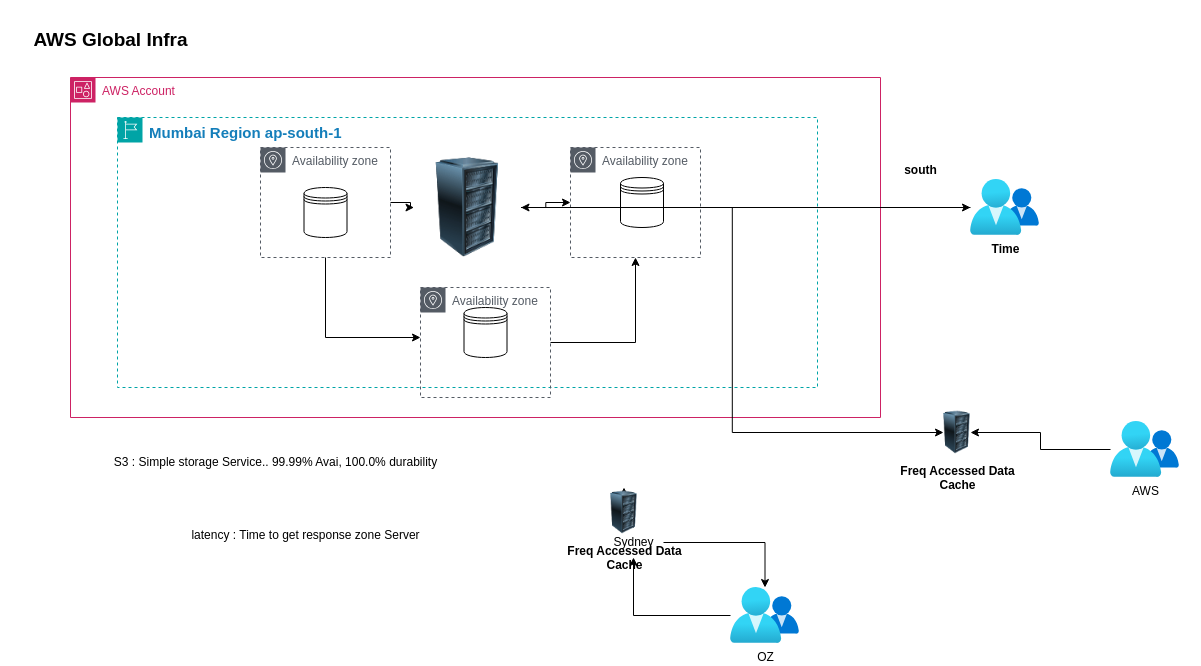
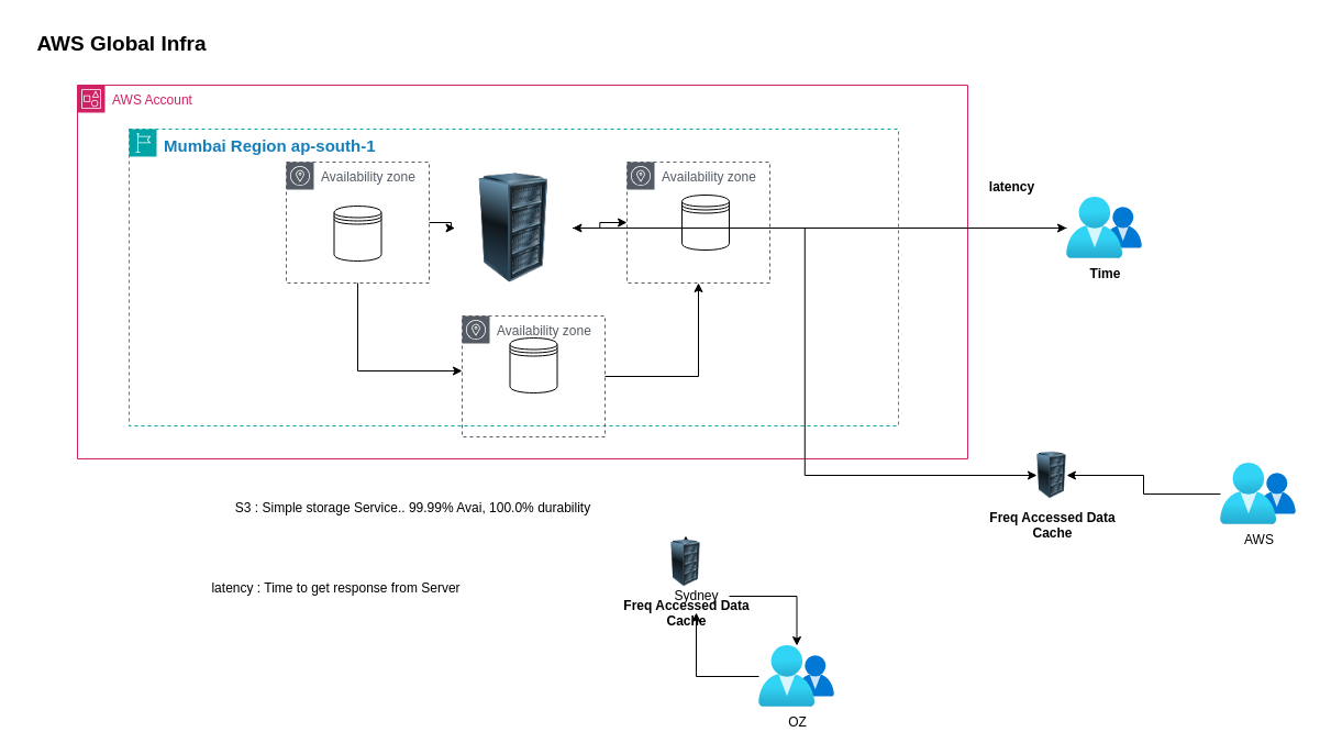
- <mxCell id="31" value="&lt;b&gt;south&lt;/b&gt;" style="text;html=1;align=center;verticalAlign=middle;resizable=0;points=[];autosize=1;strokeColor=none;fillColor=none;" vertex="1" parent="1"><mxGeometry x="890" y="155" width="60" height="30" as="geometry" /></mxCell>
+ <mxCell id="31" value="&lt;b&gt;latency&lt;/b&gt;" style="text;html=1;align=center;verticalAlign=middle;resizable=0;points=[];autosize=1;strokeColor=none;fillColor=none;" vertex="1" parent="1"><mxGeometry x="890" y="155" width="60" height="30" as="geometry" /></mxCell>
- <mxCell id="15" value="S3 : Simple storage Service.. 99.99% Avai, 100.0% durability" style="text;html=1;align=center;verticalAlign=middle;resizable=0;points=[];autosize=1;strokeColor=none;fillColor=none;" parent="1" vertex="1"><mxGeometry x="80" y="447" width="390" height="30" as="geometry" /></mxCell>
+ <mxCell id="15" value="S3 : Simple storage Service.. 99.99% Avai, 100.0% durability" style="text;html=1;align=center;verticalAlign=middle;resizable=0;points=[];autosize=1;strokeColor=none;fillColor=none;" parent="1" vertex="1"><mxGeometry x="180" y="447" width="390" height="30" as="geometry" /></mxCell>
- <mxCell id="23" value="latency : Time to get response zone Server" style="text;html=1;align=center;verticalAlign=middle;resizable=0;points=[];autosize=1;strokeColor=none;fillColor=none;" parent="1" vertex="1"><mxGeometry x="180" y="520" width="250" height="30" as="geometry" /></mxCell>
+ <mxCell id="23" value="latency : Time to get response from Server" style="text;html=1;align=center;verticalAlign=middle;resizable=0;points=[];autosize=1;strokeColor=none;fillColor=none;" parent="1" vertex="1"><mxGeometry x="180" y="520" width="250" height="30" as="geometry" /></mxCell>
- <mxCell id="22" value="OZ" style="image;aspect=fixed;html=1;points=[];align=center;fontSize=12;image=img/lib/azure2/management_governance/My_Customers.svg;" parent="1" vertex="1"><mxGeometry x="730" y="587" width="69" height="56.0" as="geometry" /></mxCell>
+ <mxCell id="22" value="OZ" style="image;aspect=fixed;html=1;points=[];align=center;fontSize=12;image=img/lib/azure2/management_governance/My_Customers.svg;" parent="1" vertex="1"><mxGeometry x="690" y="587" width="69" height="56.0" as="geometry" /></mxCell>
